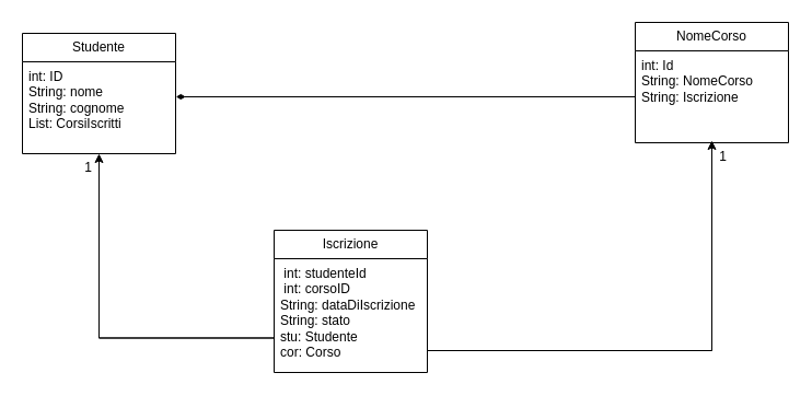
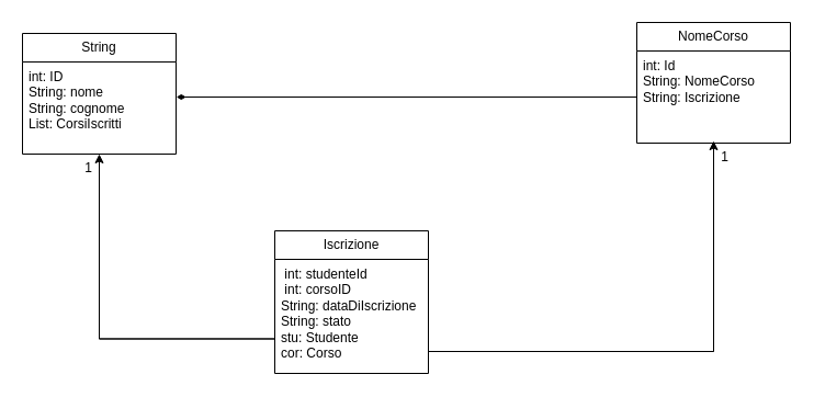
- <mxCell id="2" value="Studente" style="swimlane;fontStyle=0;childLayout=stackLayout;horizontal=1;startSize=26;fillColor=none;horizontalStack=0;resizeParent=1;resizeParentMax=0;resizeLast=0;collapsible=1;marginBottom=0;whiteSpace=wrap;html=1;" parent="1" vertex="1"><mxGeometry x="20" y="30" width="140" height="110" as="geometry"><mxRectangle x="50" y="30" width="90" height="30" as="alternateBounds" /></mxGeometry></mxCell>
+ <mxCell id="2" value="String" style="swimlane;fontStyle=0;childLayout=stackLayout;horizontal=1;startSize=26;fillColor=none;horizontalStack=0;resizeParent=1;resizeParentMax=0;resizeLast=0;collapsible=1;marginBottom=0;whiteSpace=wrap;html=1;" parent="1" vertex="1"><mxGeometry x="20" y="30" width="140" height="110" as="geometry"><mxRectangle x="50" y="30" width="90" height="30" as="alternateBounds" /></mxGeometry></mxCell>
